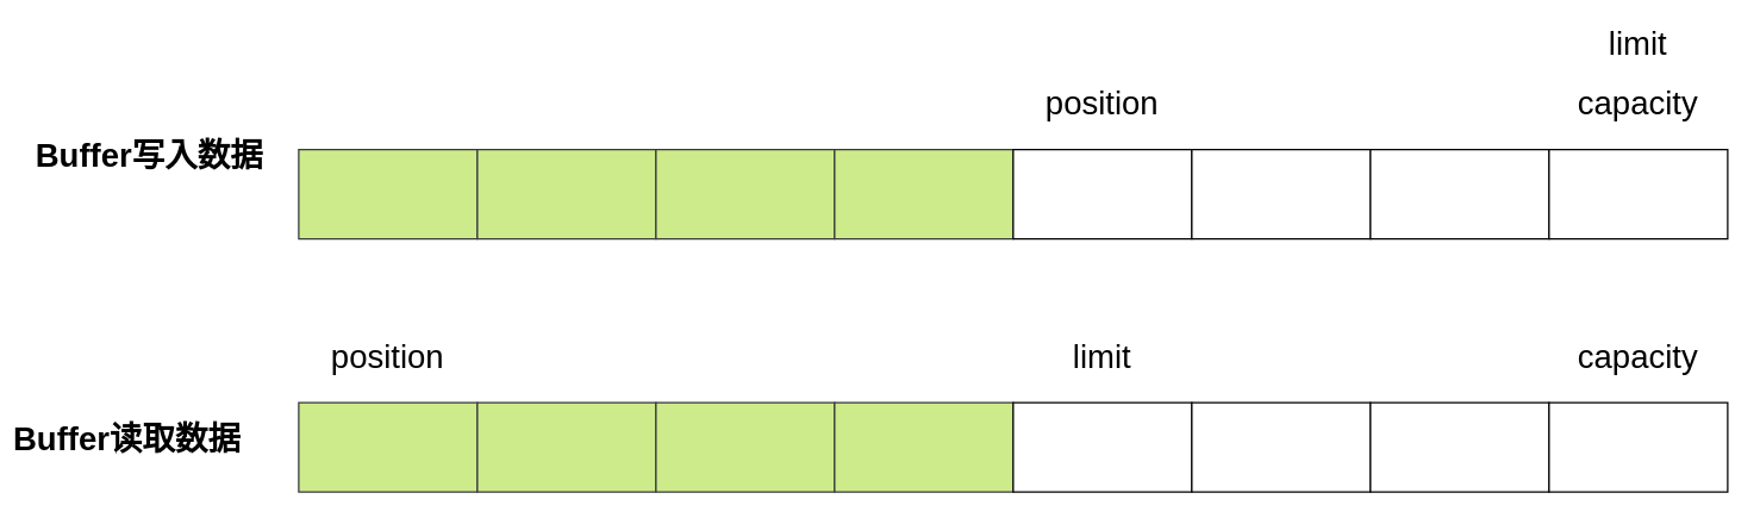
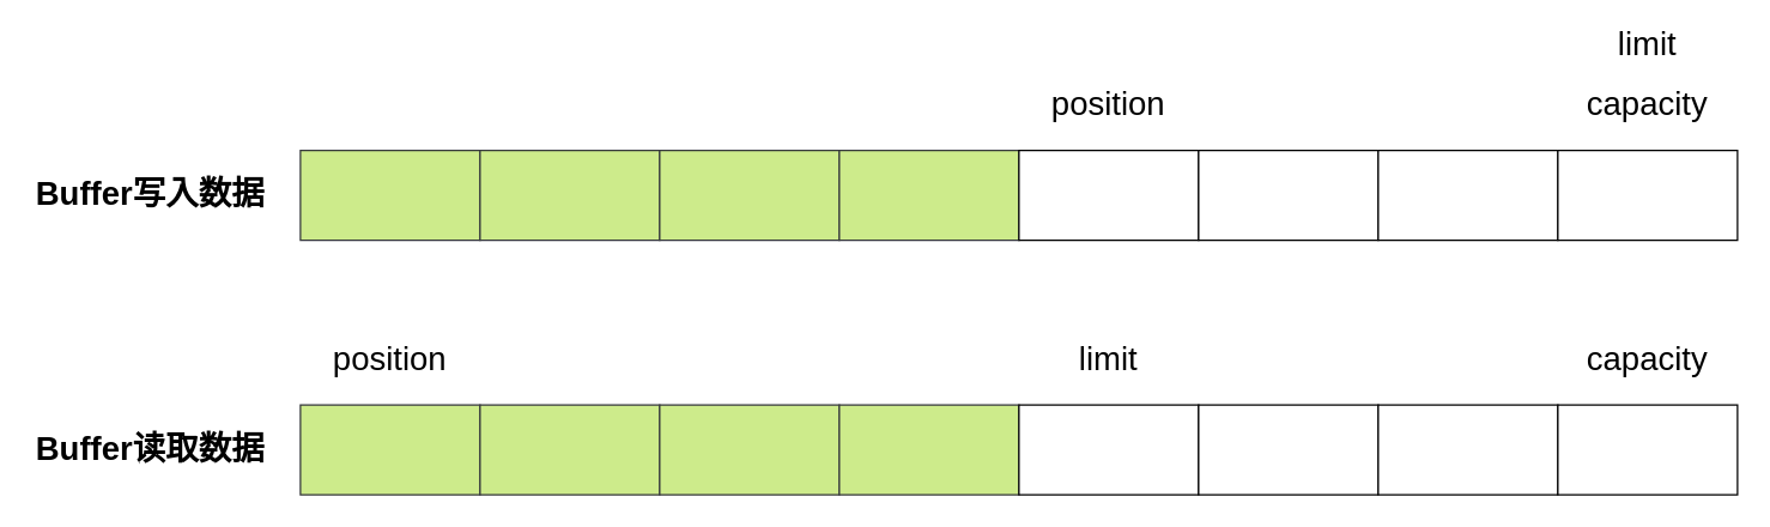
- <mxCell id="13" value="Buffer写入数据" style="text;html=1;strokeColor=none;fillColor=none;align=center;verticalAlign=middle;whiteSpace=wrap;rounded=0;fontSize=22;fontStyle=1" vertex="1" parent="1"><mxGeometry x="20" y="95" width="160" height="20" as="geometry" /></mxCell>
+ <mxCell id="13" value="Buffer写入数据" style="text;html=1;strokeColor=none;fillColor=none;align=center;verticalAlign=middle;whiteSpace=wrap;rounded=0;fontSize=22;fontStyle=1" vertex="1" parent="1"><mxGeometry x="20" y="120" width="160" height="20" as="geometry" /></mxCell>
- <mxCell id="25" value="Buffer读取数据" style="text;html=1;strokeColor=none;fillColor=none;align=center;verticalAlign=middle;whiteSpace=wrap;rounded=0;fontSize=22;fontStyle=1" vertex="1" parent="1"><mxGeometry x="5" y="285" width="160" height="20" as="geometry" /></mxCell>
+ <mxCell id="25" value="Buffer读取数据" style="text;html=1;strokeColor=none;fillColor=none;align=center;verticalAlign=middle;whiteSpace=wrap;rounded=0;fontSize=22;fontStyle=1" vertex="1" parent="1"><mxGeometry x="20" y="290" width="160" height="20" as="geometry" /></mxCell>
